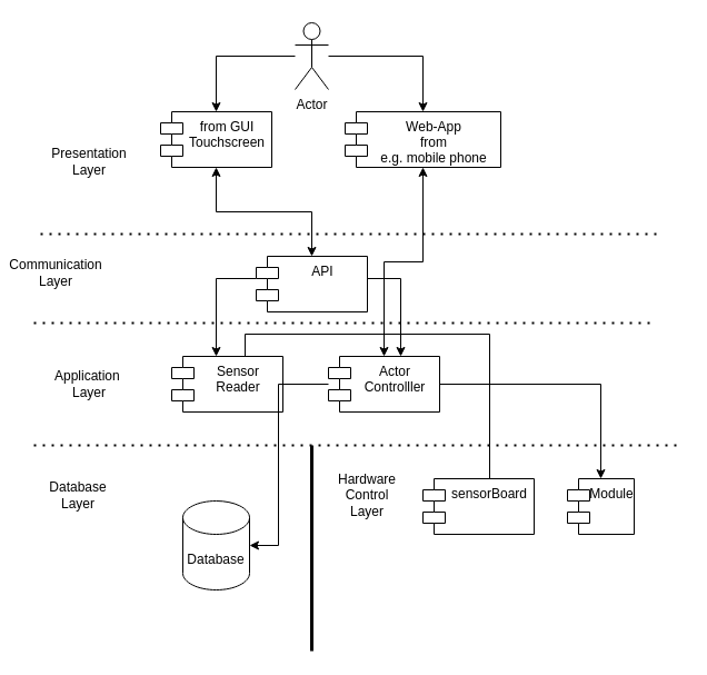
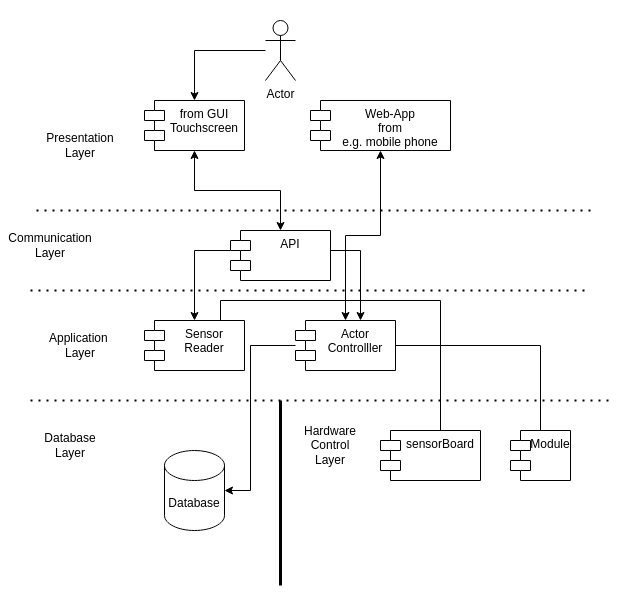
- <mxCell id="6" style="edgeStyle=orthogonalEdgeStyle;rounded=0;orthogonalLoop=1;jettySize=auto;html=1;" parent="1" source="7" target="11" edge="1"><mxGeometry relative="1" as="geometry" /></mxCell>
- <mxCell id="18" value="Sensor&#10;Reader" style="shape=module;align=left;spacingLeft=20;align=center;verticalAlign=top;" parent="1" vertex="1"><mxGeometry x="154" y="320" width="100" height="50" as="geometry" /></mxCell>
+ <mxCell id="18" value="Sensor&#10;Reader" style="shape=module;align=left;spacingLeft=20;align=center;verticalAlign=top;" parent="1" vertex="1"><mxGeometry x="144" y="320" width="100" height="50" as="geometry" /></mxCell>
- <mxCell id="19" style="edgeStyle=orthogonalEdgeStyle;rounded=0;orthogonalLoop=1;jettySize=auto;html=1;" parent="1" source="20" target="28" edge="1"><mxGeometry relative="1" as="geometry" /></mxCell>
+ <mxCell id="19" style="edgeStyle=orthogonalEdgeStyle;rounded=0;orthogonalLoop=1;jettySize=auto;html=1;endArrow=none;" parent="1" source="20" target="28" edge="1"><mxGeometry relative="1" as="geometry" /></mxCell>
